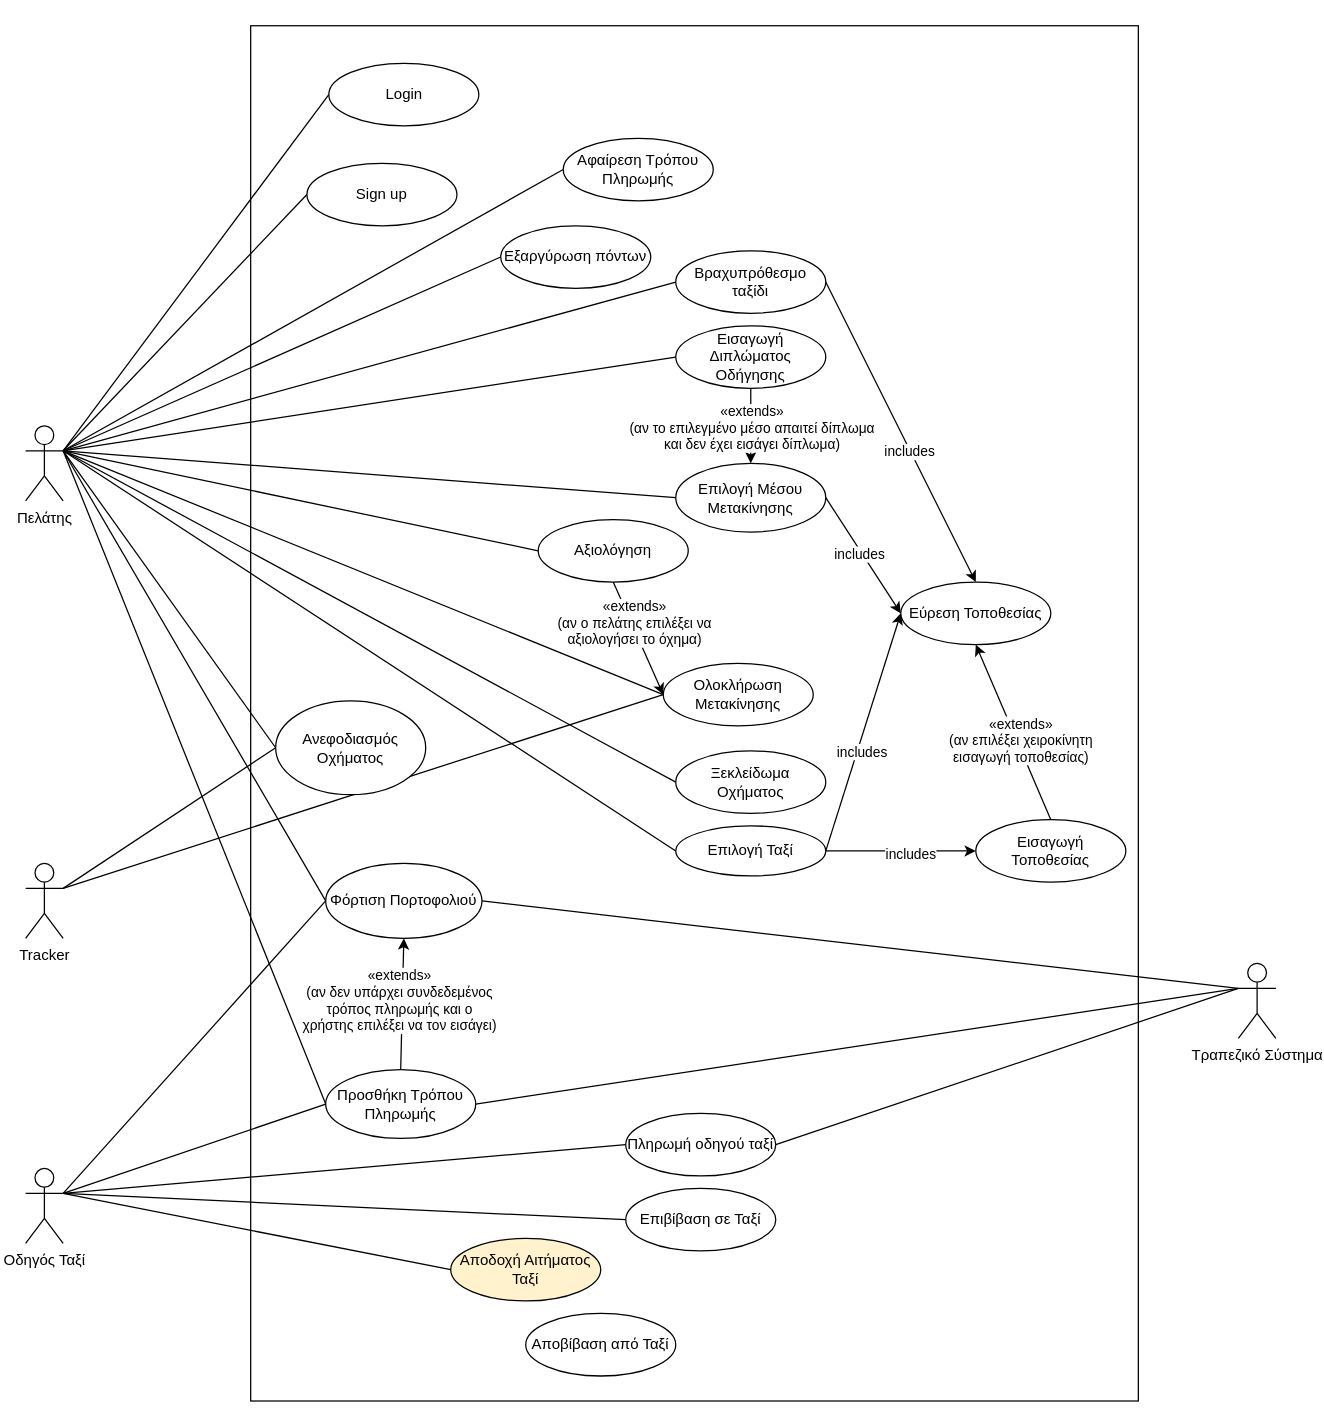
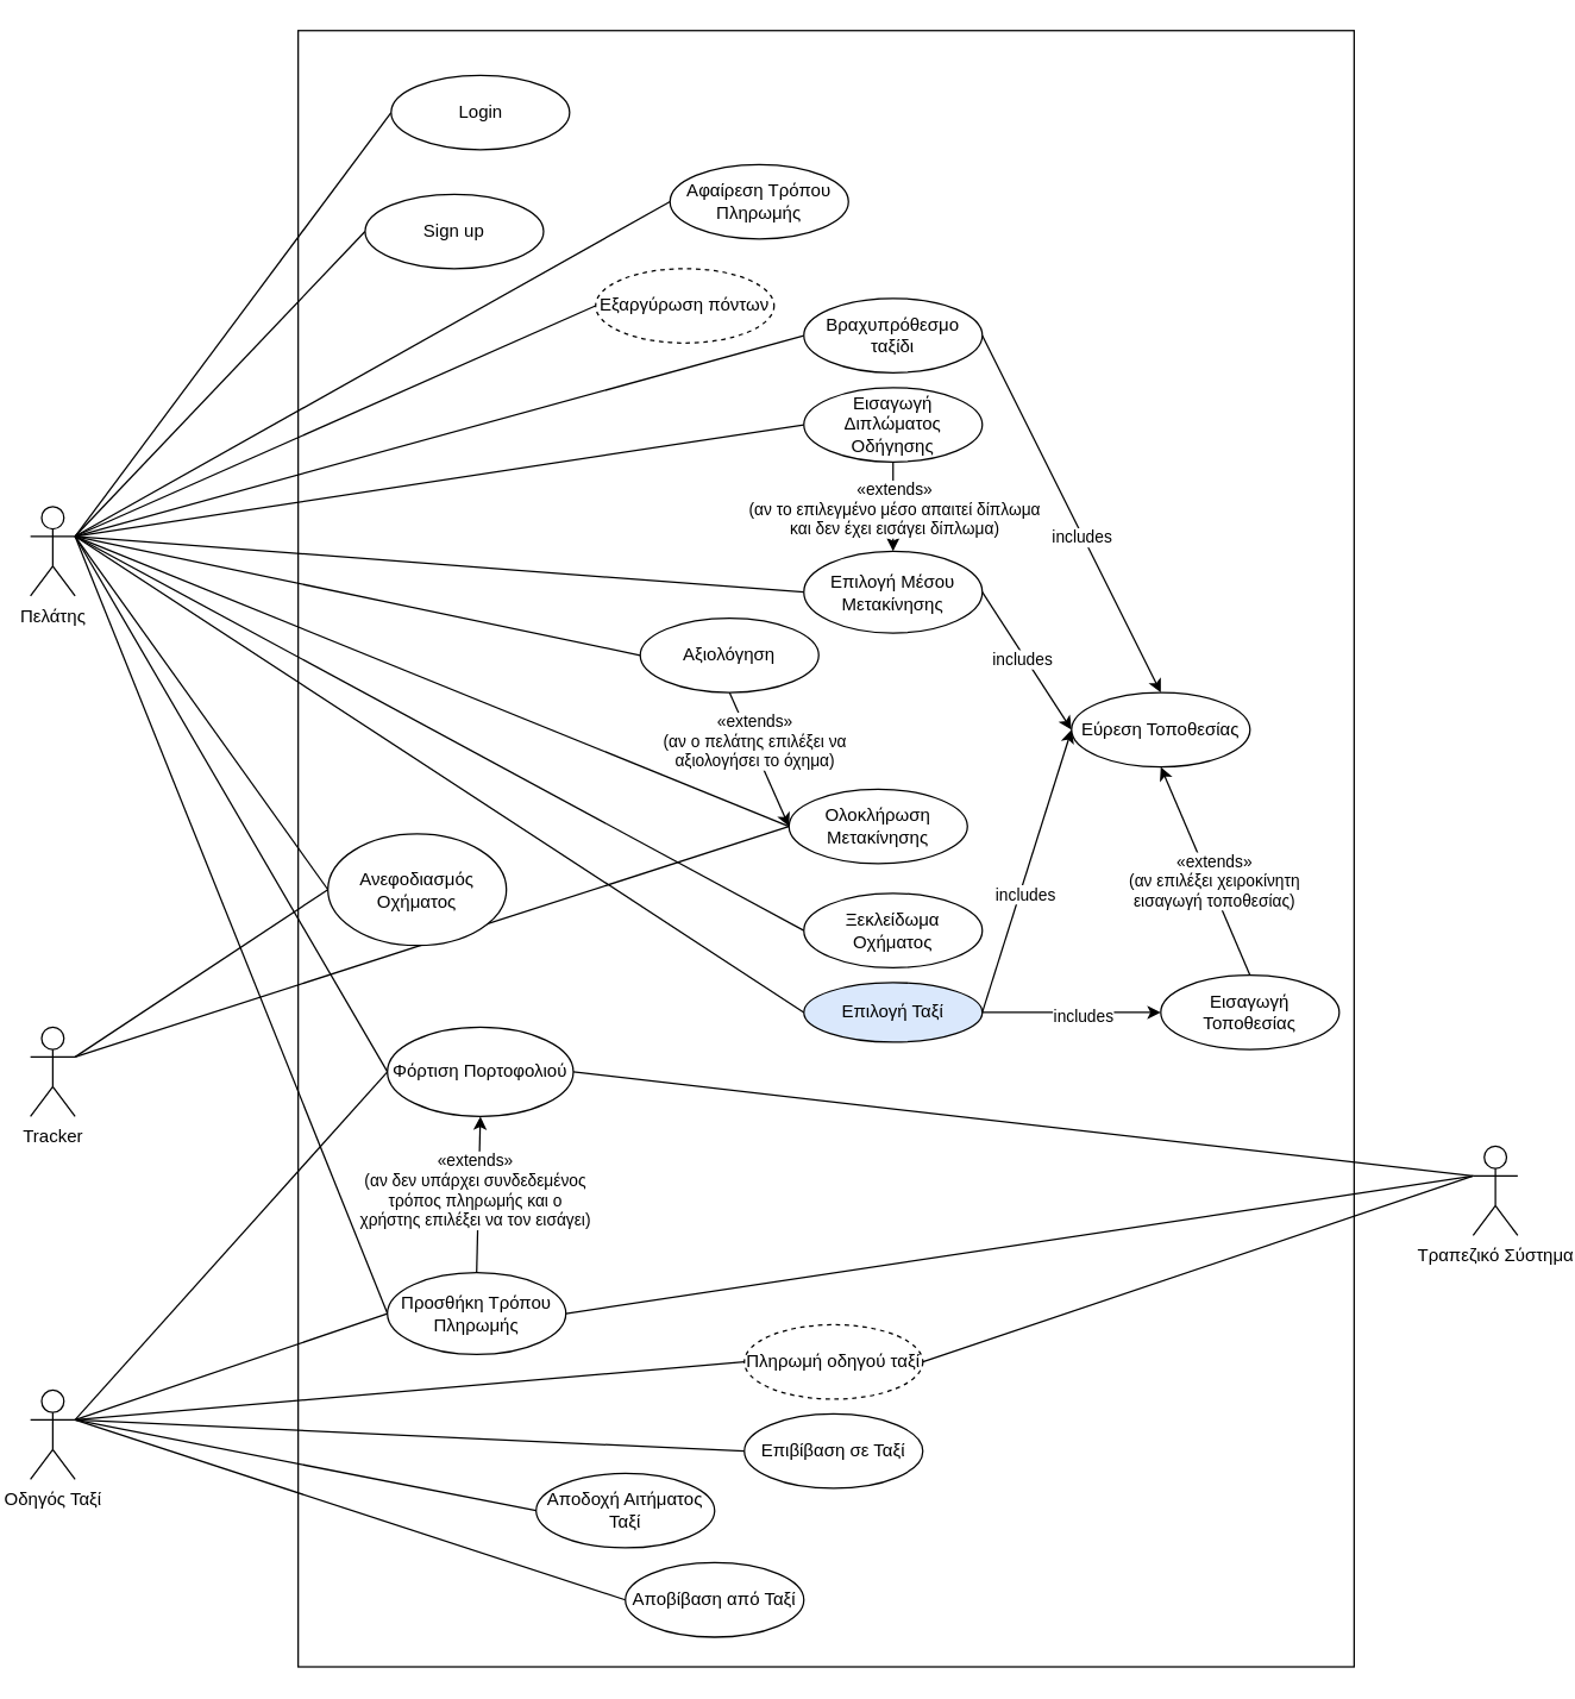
- <mxCell id="66" value="Εξαργύρωση πόντων" style="ellipse;whiteSpace=wrap;html=1;" vertex="1" parent="1"><mxGeometry x="400" y="180" width="120" height="50" as="geometry" /></mxCell>
+ <mxCell id="66" value="Εξαργύρωση πόντων" style="ellipse;whiteSpace=wrap;html=1;dashed=1;" vertex="1" parent="1"><mxGeometry x="400" y="180" width="120" height="50" as="geometry" /></mxCell>
- <mxCell id="48" value="Επιλογή Ταξί" style="ellipse;whiteSpace=wrap;html=1;strokeWidth=1;" parent="1" vertex="1"><mxGeometry x="540" y="660" width="120" height="40" as="geometry" /></mxCell>
+ <mxCell id="48" value="Επιλογή Ταξί" style="ellipse;whiteSpace=wrap;html=1;strokeWidth=1;fillColor=#dae8fc;" parent="1" vertex="1"><mxGeometry x="540" y="660" width="120" height="40" as="geometry" /></mxCell>
- <mxCell id="65" value="Πληρωμή οδηγού ταξί" style="ellipse;whiteSpace=wrap;html=1;" vertex="1" parent="1"><mxGeometry x="500" y="890" width="120" height="50" as="geometry" /></mxCell>
+ <mxCell id="65" value="Πληρωμή οδηγού ταξί" style="ellipse;whiteSpace=wrap;html=1;dashed=1;" vertex="1" parent="1"><mxGeometry x="500" y="890" width="120" height="50" as="geometry" /></mxCell>
- <mxCell id="49" value="Αποδοχή Αιτήματος Ταξί" style="ellipse;whiteSpace=wrap;html=1;strokeWidth=1;fillColor=#fff2cc;" parent="1" vertex="1"><mxGeometry x="360" y="990" width="120" height="50" as="geometry" /></mxCell>
+ <mxCell id="49" value="Αποδοχή Αιτήματος Ταξί" style="ellipse;whiteSpace=wrap;html=1;strokeWidth=1;" parent="1" vertex="1"><mxGeometry x="360" y="990" width="120" height="50" as="geometry" /></mxCell>
+ <mxCell id="5" style="rounded=0;orthogonalLoop=1;jettySize=auto;html=1;exitX=1;exitY=0.333;exitDx=0;exitDy=0;exitPerimeter=0;entryX=0;entryY=0.5;entryDx=0;entryDy=0;endArrow=none;endFill=0;" parent="1" source="9" target="50" edge="1"><mxGeometry relative="1" as="geometry" /></mxCell>
